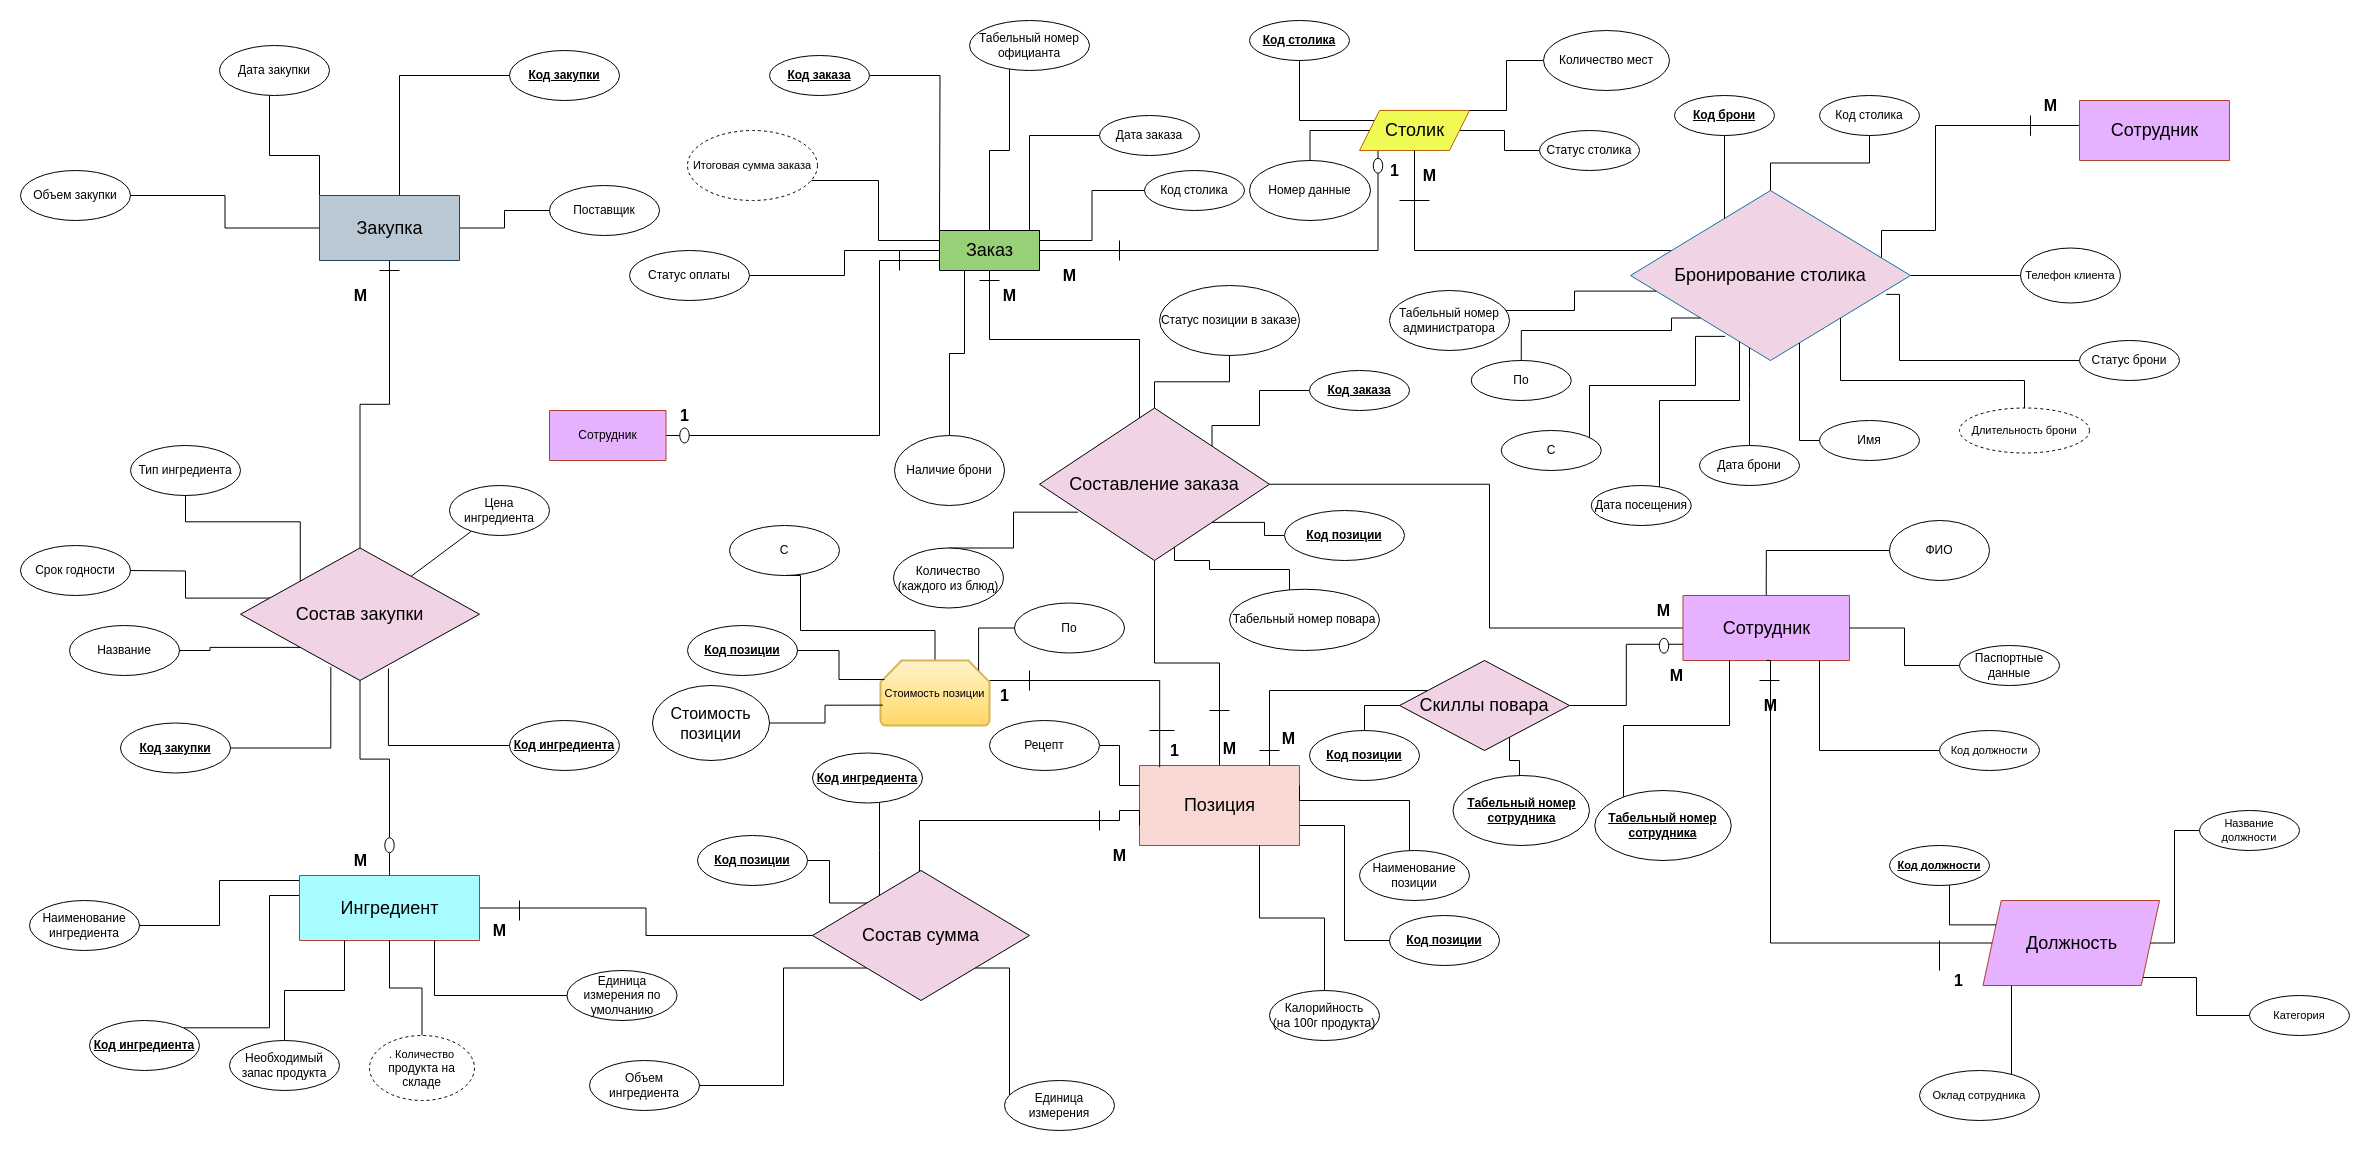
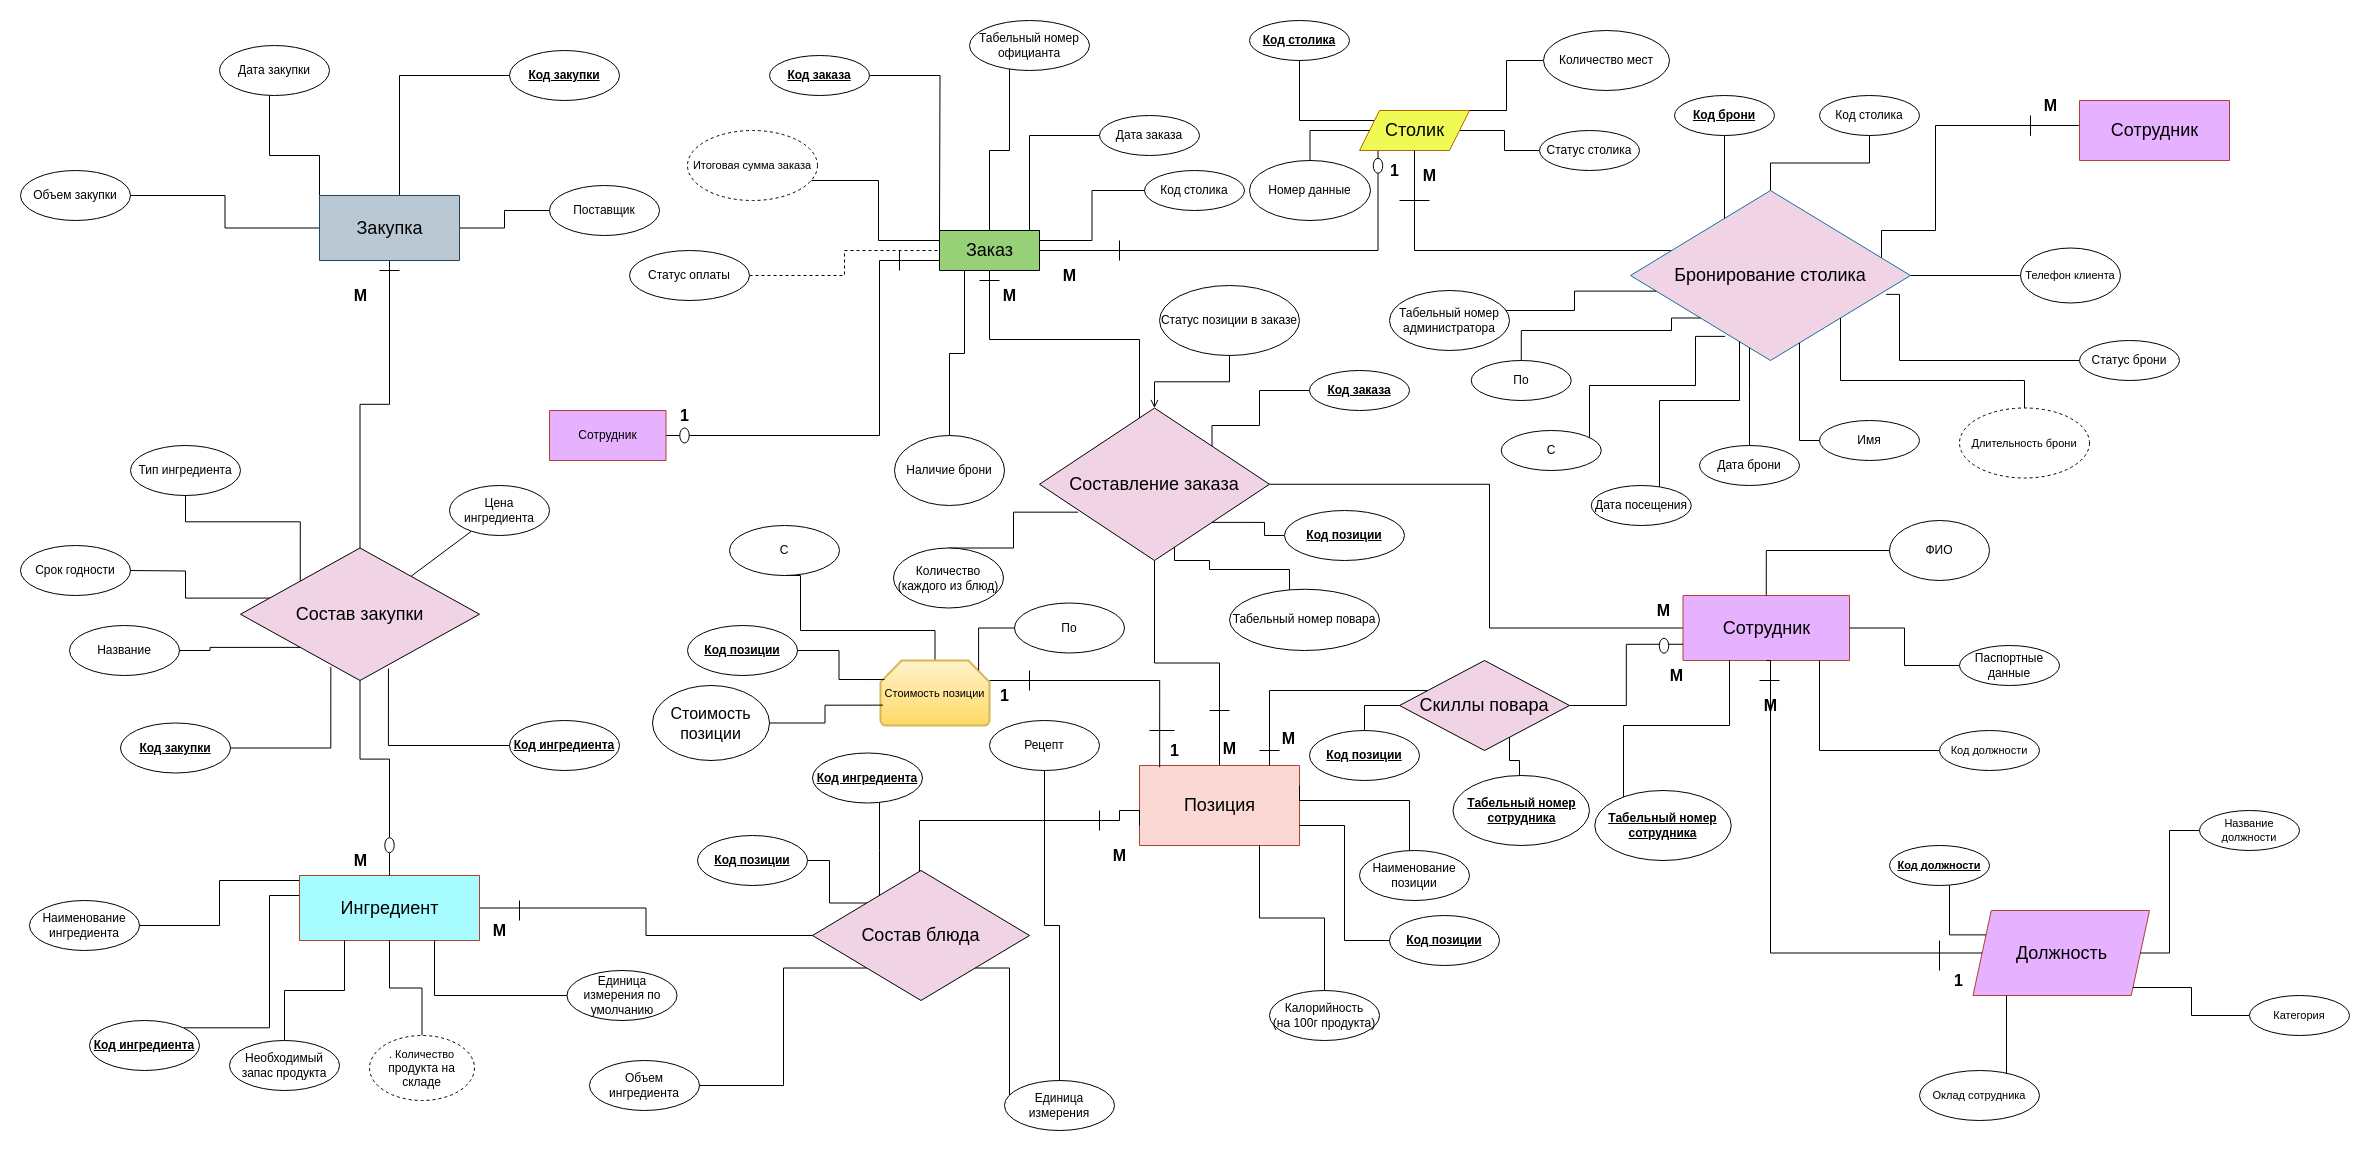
- <mxCell id="176" style="edgeStyle=orthogonalEdgeStyle;rounded=0;orthogonalLoop=1;jettySize=auto;html=1;endArrow=none;endFill=0;entryX=0;entryY=0.5;entryDx=0;entryDy=0;" parent="1" source="177" target="4" edge="1"><mxGeometry relative="1" as="geometry"><mxPoint x="919" y="250" as="targetPoint" /></mxGeometry></mxCell>
+ <mxCell id="176" style="edgeStyle=orthogonalEdgeStyle;rounded=0;orthogonalLoop=1;jettySize=auto;html=1;endArrow=none;endFill=0;entryX=0;entryY=0.5;entryDx=0;entryDy=0;dashed=1;" parent="1" source="177" target="4" edge="1"><mxGeometry relative="1" as="geometry"><mxPoint x="919" y="250" as="targetPoint" /></mxGeometry></mxCell>
- <mxCell id="197" style="edgeStyle=orthogonalEdgeStyle;rounded=0;orthogonalLoop=1;jettySize=auto;html=1;endArrow=none;endFill=0;" parent="1" source="198" target="10" edge="1"><mxGeometry relative="1" as="geometry" /></mxCell>
+ <mxCell id="197" style="edgeStyle=orthogonalEdgeStyle;rounded=0;orthogonalLoop=1;jettySize=auto;html=1;endArrow=open;endFill=0;" parent="1" source="198" target="10" edge="1"><mxGeometry relative="1" as="geometry" /></mxCell>
- <mxCell id="148" value="Длительность брони" style="ellipse;whiteSpace=wrap;html=1;align=center;dashed=1;fontFamily=Helvetica;fontSize=11;fontColor=default;" parent="1" vertex="1"><mxGeometry x="1959" y="407.5" width="130" height="45" as="geometry" /></mxCell>
+ <mxCell id="148" value="Длительность брони" style="ellipse;whiteSpace=wrap;html=1;align=center;dashed=1;fontFamily=Helvetica;fontSize=11;fontColor=default;" parent="1" vertex="1"><mxGeometry x="1959" y="407.5" width="130" height="70" as="geometry" /></mxCell>
- <mxCell id="174" style="edgeStyle=orthogonalEdgeStyle;rounded=0;orthogonalLoop=1;jettySize=auto;html=1;entryX=0;entryY=0.25;entryDx=0;entryDy=0;endArrow=none;endFill=0;" parent="1" source="175" target="6" edge="1"><mxGeometry relative="1" as="geometry" /></mxCell>
+ <mxCell id="174" style="edgeStyle=orthogonalEdgeStyle;rounded=0;orthogonalLoop=1;jettySize=auto;html=1;endArrow=none;endFill=0;" parent="1" source="175" target="132" edge="1"><mxGeometry relative="1" as="geometry" /></mxCell>
- <mxCell id="126" value="&lt;font style=&quot;font-size: 18px;&quot;&gt;Состав сумма&lt;/font&gt;" style="shape=rhombus;perimeter=rhombusPerimeter;whiteSpace=wrap;html=1;align=center;fontFamily=Helvetica;fontSize=11;fontColor=default;fillColor=#F0D3E5;" parent="1" vertex="1"><mxGeometry x="812" y="870" width="217" height="130" as="geometry" /></mxCell>
+ <mxCell id="126" value="&lt;font style=&quot;font-size: 18px;&quot;&gt;Состав блюда&lt;/font&gt;" style="shape=rhombus;perimeter=rhombusPerimeter;whiteSpace=wrap;html=1;align=center;fontFamily=Helvetica;fontSize=11;fontColor=default;fillColor=#F0D3E5;" parent="1" vertex="1"><mxGeometry x="812" y="870" width="217" height="130" as="geometry" /></mxCell>
- <mxCell id="113" value="&lt;font style=&quot;font-size: 18px;&quot;&gt;Должность&lt;/font&gt;" style="shape=parallelogram;perimeter=parallelogramPerimeter;html=1;fixedSize=1;fillColor=#E6B1FF;rounded=0;labelBackgroundColor=none;labelBorderColor=none;size=18.25;strokeColor=#ae4132;" parent="1" vertex="1"><mxGeometry x="1982.5" y="900" width="176.5" height="85" as="geometry" /></mxCell>
+ <mxCell id="113" value="&lt;font style=&quot;font-size: 18px;&quot;&gt;Должность&lt;/font&gt;" style="shape=parallelogram;perimeter=parallelogramPerimeter;html=1;fixedSize=1;fillColor=#E6B1FF;rounded=0;labelBackgroundColor=none;labelBorderColor=none;size=18.25;strokeColor=#ae4132;" parent="1" vertex="1"><mxGeometry x="1972.5" y="910" width="176.5" height="85" as="geometry" /></mxCell>
